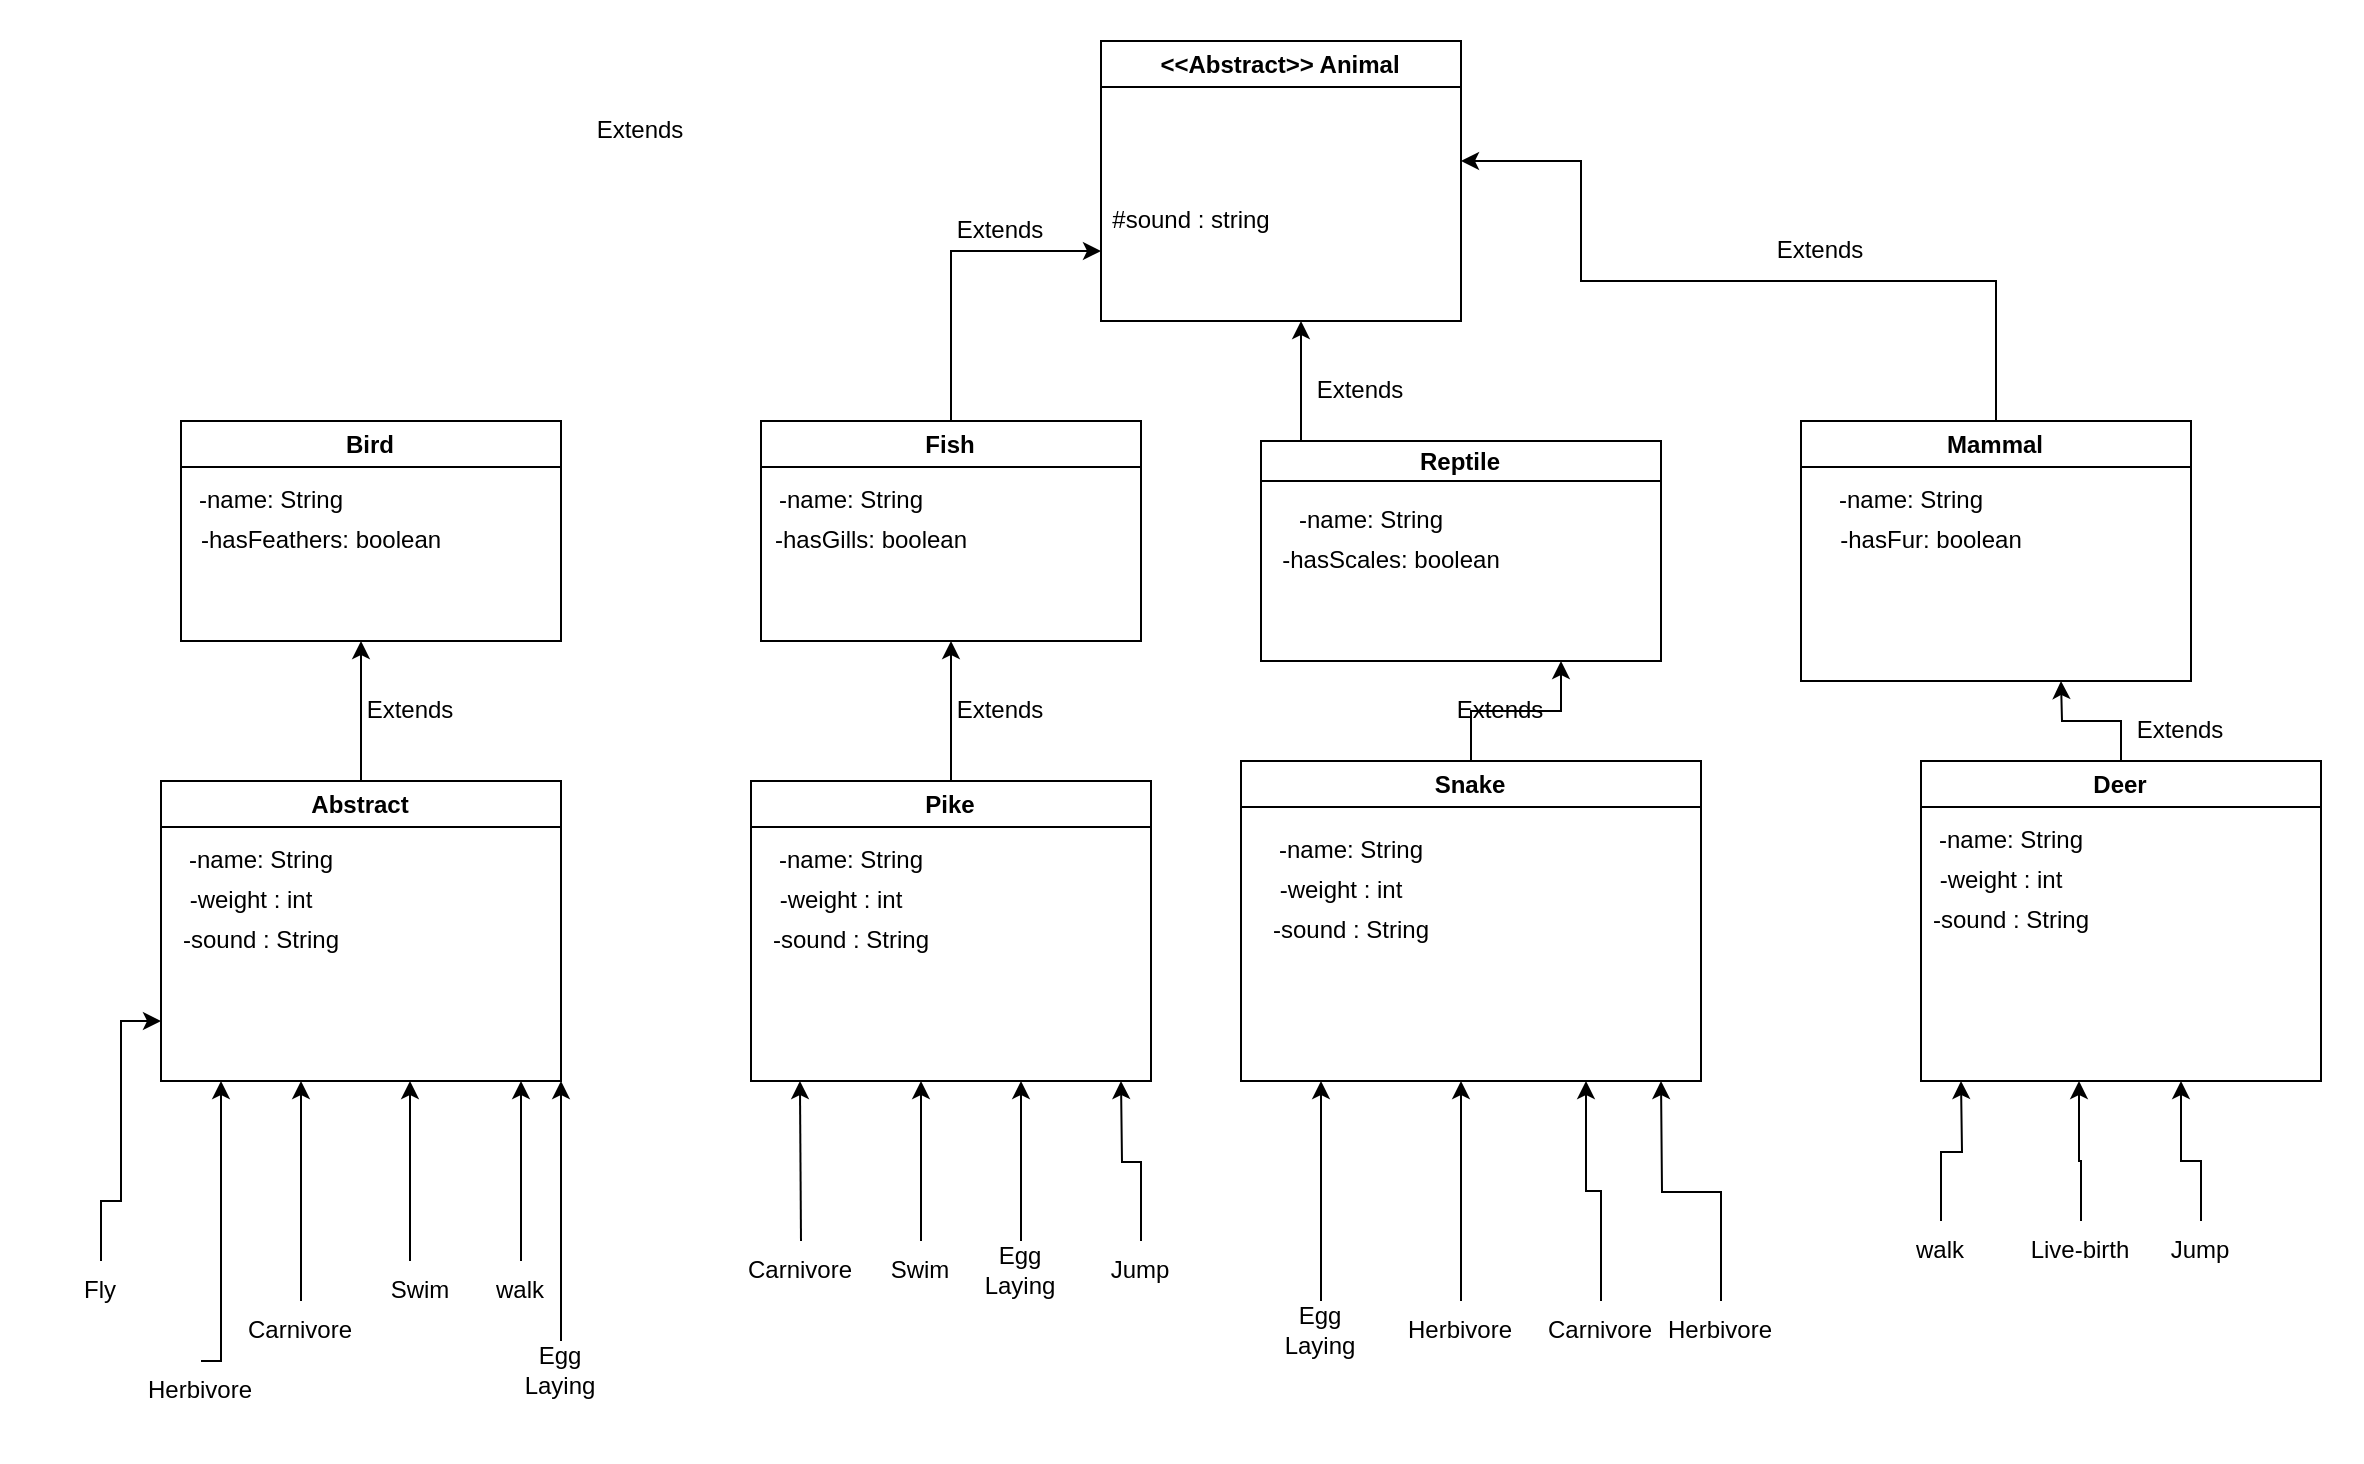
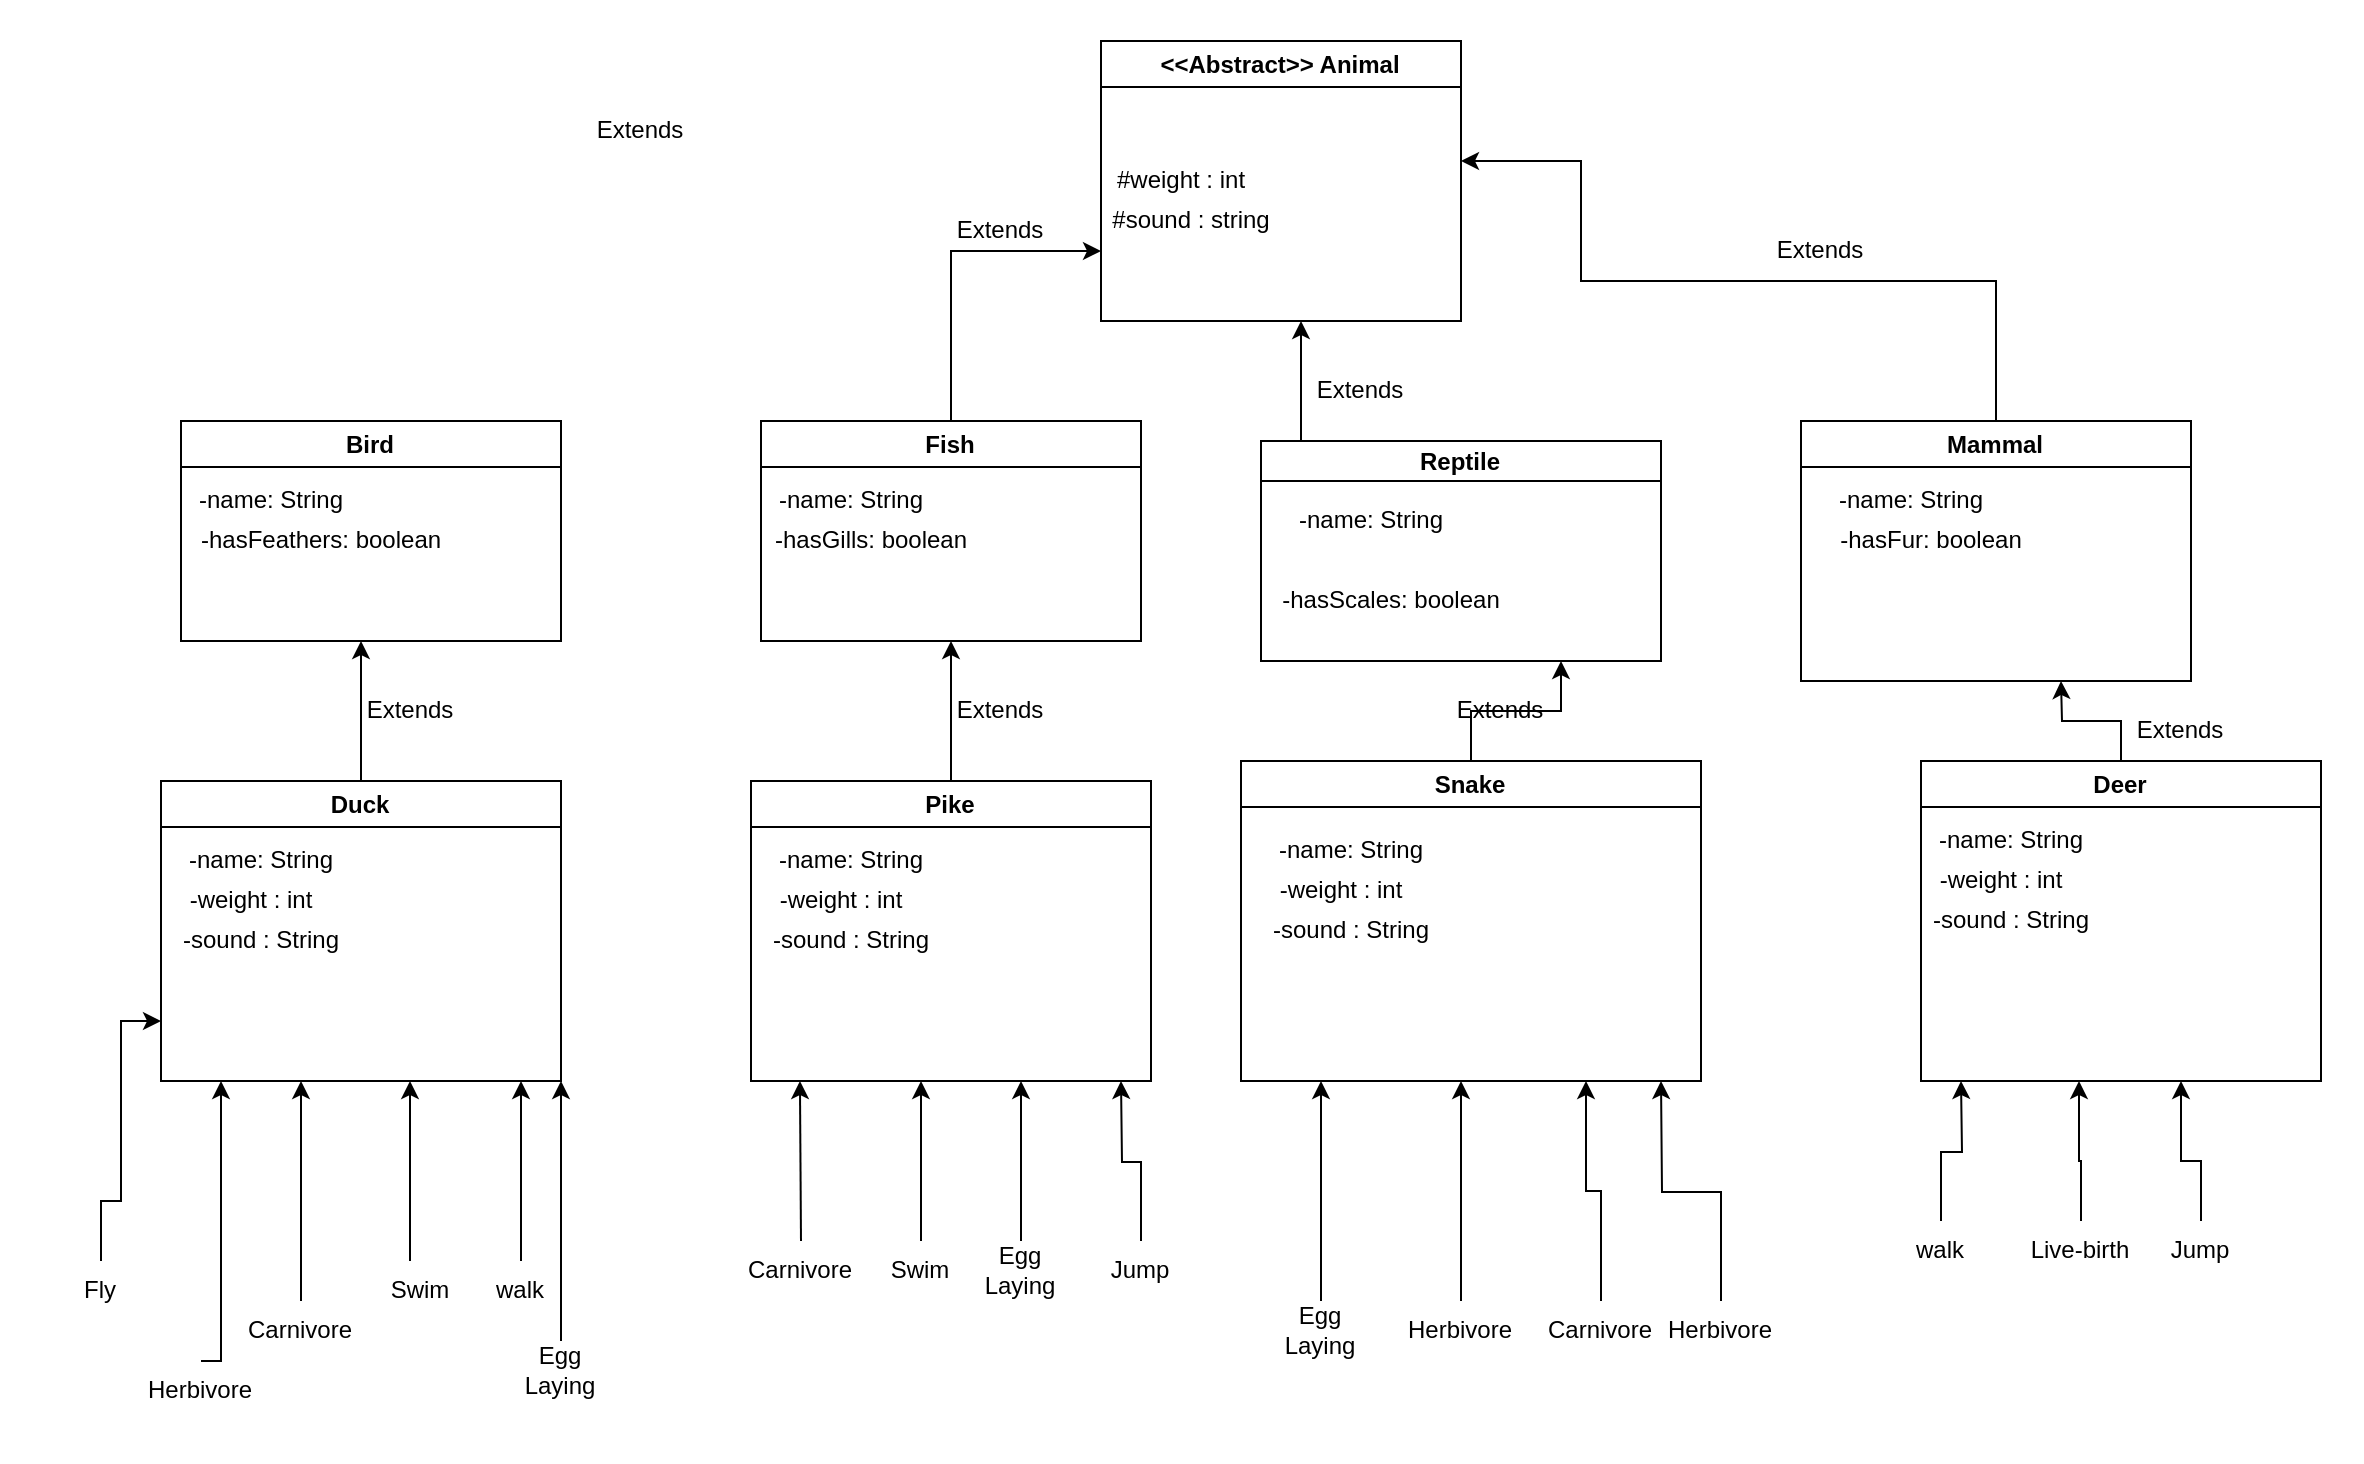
+ <mxCell id="3" value="#weight : int" style="text;html=1;align=center;verticalAlign=middle;resizable=0;points=[];autosize=1;strokeColor=none;fillColor=none;" vertex="1" parent="2"><mxGeometry y="60" width="80" height="20" as="geometry" /></mxCell>
- <mxCell id="80" value="-hasScales: boolean" style="text;html=1;align=center;verticalAlign=middle;resizable=0;points=[];autosize=1;strokeColor=none;fillColor=none;" vertex="1" parent="78"><mxGeometry x="5" y="50" width="120" height="20" as="geometry" /></mxCell>
+ <mxCell id="80" value="-hasScales: boolean" style="text;html=1;align=center;verticalAlign=middle;resizable=0;points=[];autosize=1;strokeColor=none;fillColor=none;" vertex="1" parent="78"><mxGeometry x="5" y="70" width="120" height="20" as="geometry" /></mxCell>
- <mxCell id="6" value="Abstract" style="swimlane;" vertex="1" parent="1"><mxGeometry x="80" y="390" width="200" height="150" as="geometry" /></mxCell>
+ <mxCell id="6" value="Duck" style="swimlane;" vertex="1" parent="1"><mxGeometry x="80" y="390" width="200" height="150" as="geometry" /></mxCell>
